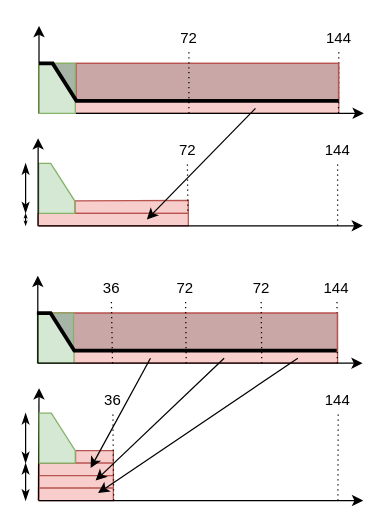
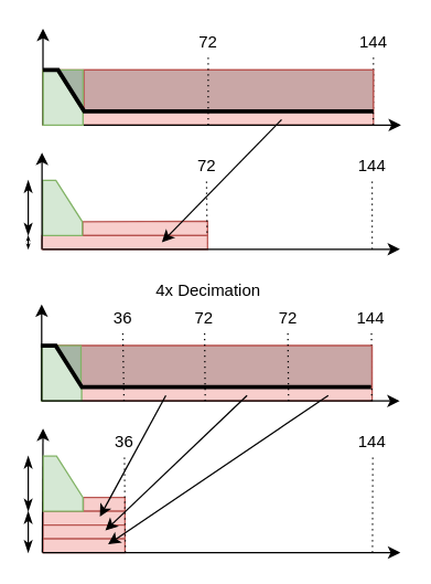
+ <mxCell id="49" value="4x Decimation" style="text;html=1;strokeColor=none;fillColor=none;align=center;verticalAlign=middle;whiteSpace=wrap;rounded=0;" vertex="1" parent="1"><mxGeometry x="70.96" y="200" width="160" height="20" as="geometry" /></mxCell>
